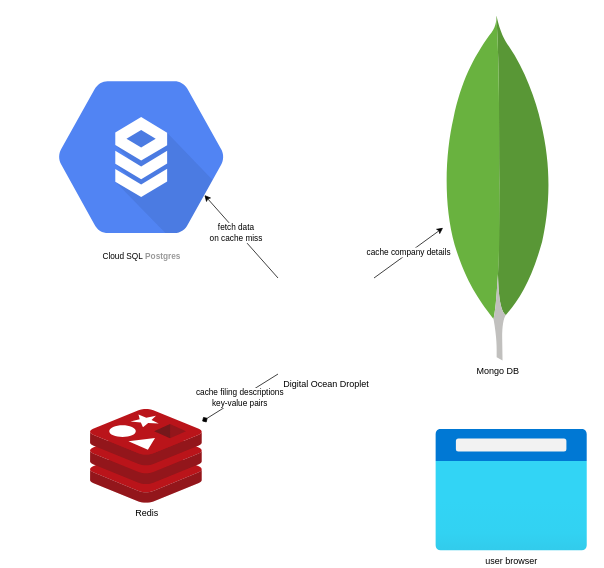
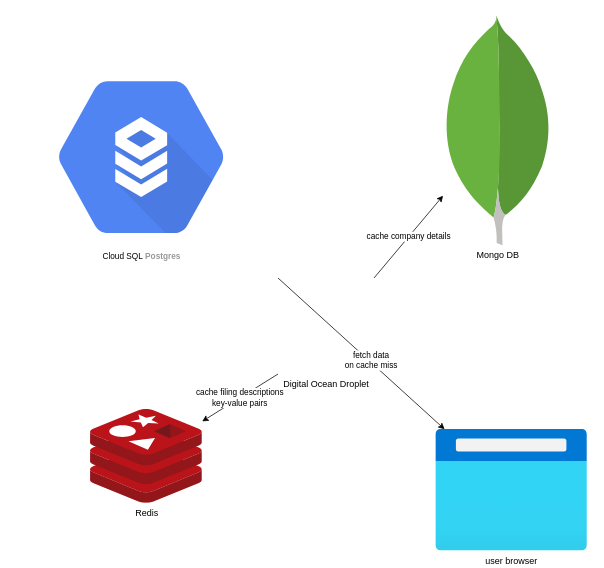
- <mxCell id="3" value="Mongo DB" style="dashed=0;outlineConnect=0;html=1;align=center;labelPosition=center;verticalLabelPosition=bottom;verticalAlign=top;shape=mxgraph.weblogos.mongodb" vertex="1" parent="1"><mxGeometry x="590" y="20" width="146.35" height="460" as="geometry" /></mxCell>
+ <mxCell id="3" value="Mongo DB" style="dashed=0;outlineConnect=0;html=1;align=center;labelPosition=center;verticalLabelPosition=bottom;verticalAlign=top;shape=mxgraph.weblogos.mongodb" vertex="1" parent="1"><mxGeometry x="590" y="20" width="146.35" height="306.2" as="geometry" /></mxCell>
- <mxCell id="6" value="&lt;div&gt;fetch data&lt;br&gt;&lt;/div&gt;&lt;div&gt;on cache miss&lt;/div&gt;" style="edgeStyle=none;rounded=1;orthogonalLoop=1;jettySize=auto;html=1;exitX=0;exitY=0;exitDx=0;exitDy=0;entryX=0.75;entryY=0.67;entryDx=0;entryDy=0;entryPerimeter=0;" edge="1" parent="1" source="7" target="8"><mxGeometry x="0.106" y="2" relative="1" as="geometry"><mxPoint x="300" y="260" as="targetPoint" /><mxPoint as="offset" /></mxGeometry></mxCell>
+ <mxCell id="6" value="&lt;div&gt;fetch data&lt;br&gt;&lt;/div&gt;&lt;div&gt;on cache miss&lt;/div&gt;" style="edgeStyle=none;rounded=1;orthogonalLoop=1;jettySize=auto;html=1;exitX=0;exitY=0;exitDx=0;exitDy=0;" edge="1" parent="1" source="7" target="9"><mxGeometry x="0.106" y="2" relative="1" as="geometry"><mxPoint x="300" y="260" as="targetPoint" /><mxPoint as="offset" /></mxGeometry></mxCell>
- <mxCell id="4" value="&lt;div&gt;cache filing descriptions&lt;/div&gt;&lt;div&gt;key-value pairs&lt;br&gt;&lt;/div&gt;" style="edgeStyle=none;rounded=1;orthogonalLoop=1;jettySize=auto;html=1;exitX=0;exitY=1;exitDx=0;exitDy=0;endArrow=diamond;" edge="1" parent="1" source="7" target="2"><mxGeometry relative="1" as="geometry" /></mxCell>
+ <mxCell id="4" value="&lt;div&gt;cache filing descriptions&lt;/div&gt;&lt;div&gt;key-value pairs&lt;br&gt;&lt;/div&gt;" style="edgeStyle=none;rounded=1;orthogonalLoop=1;jettySize=auto;html=1;exitX=0;exitY=1;exitDx=0;exitDy=0;" edge="1" parent="1" source="7" target="2"><mxGeometry relative="1" as="geometry" /></mxCell>
